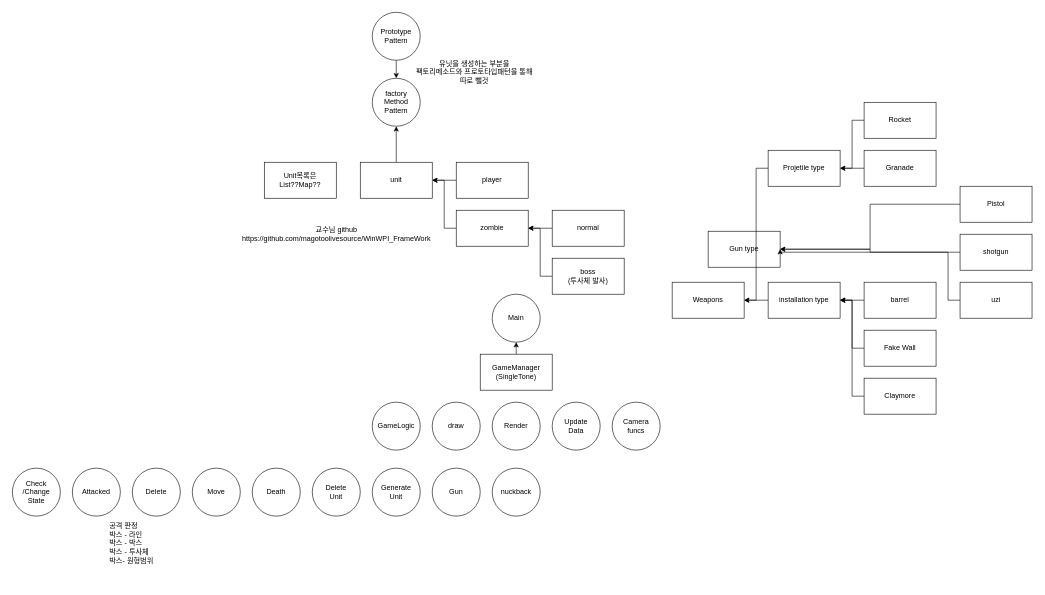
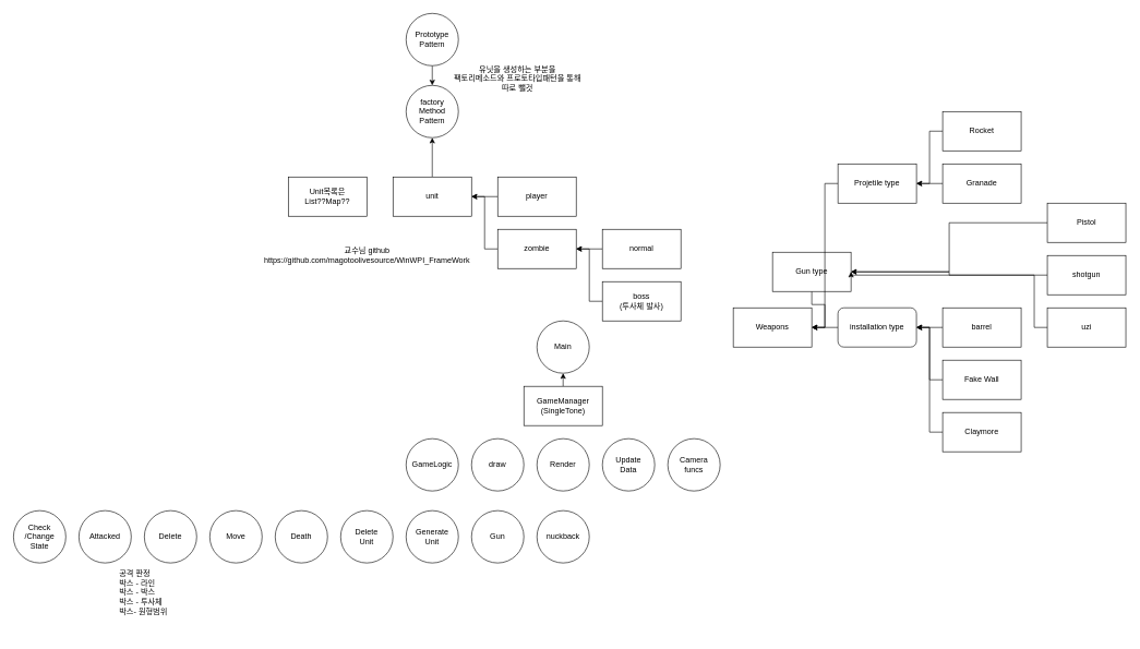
+ <mxCell id="27" style="edgeStyle=orthogonalEdgeStyle;rounded=0;orthogonalLoop=1;jettySize=auto;html=1;entryX=1;entryY=0.5;entryDx=0;entryDy=0;" edge="1" parent="1" source="28" target="15"><mxGeometry relative="1" as="geometry" /></mxCell>
- <mxCell id="17" value="installation type" style="rounded=0;whiteSpace=wrap;html=1;" vertex="1" parent="1"><mxGeometry x="1280" y="470" width="120" height="60" as="geometry" /></mxCell>
+ <mxCell id="17" value="installation type" style="whiteSpace=wrap;html=1;rounded=1;" vertex="1" parent="1"><mxGeometry x="1280" y="470" width="120" height="60" as="geometry" /></mxCell>
